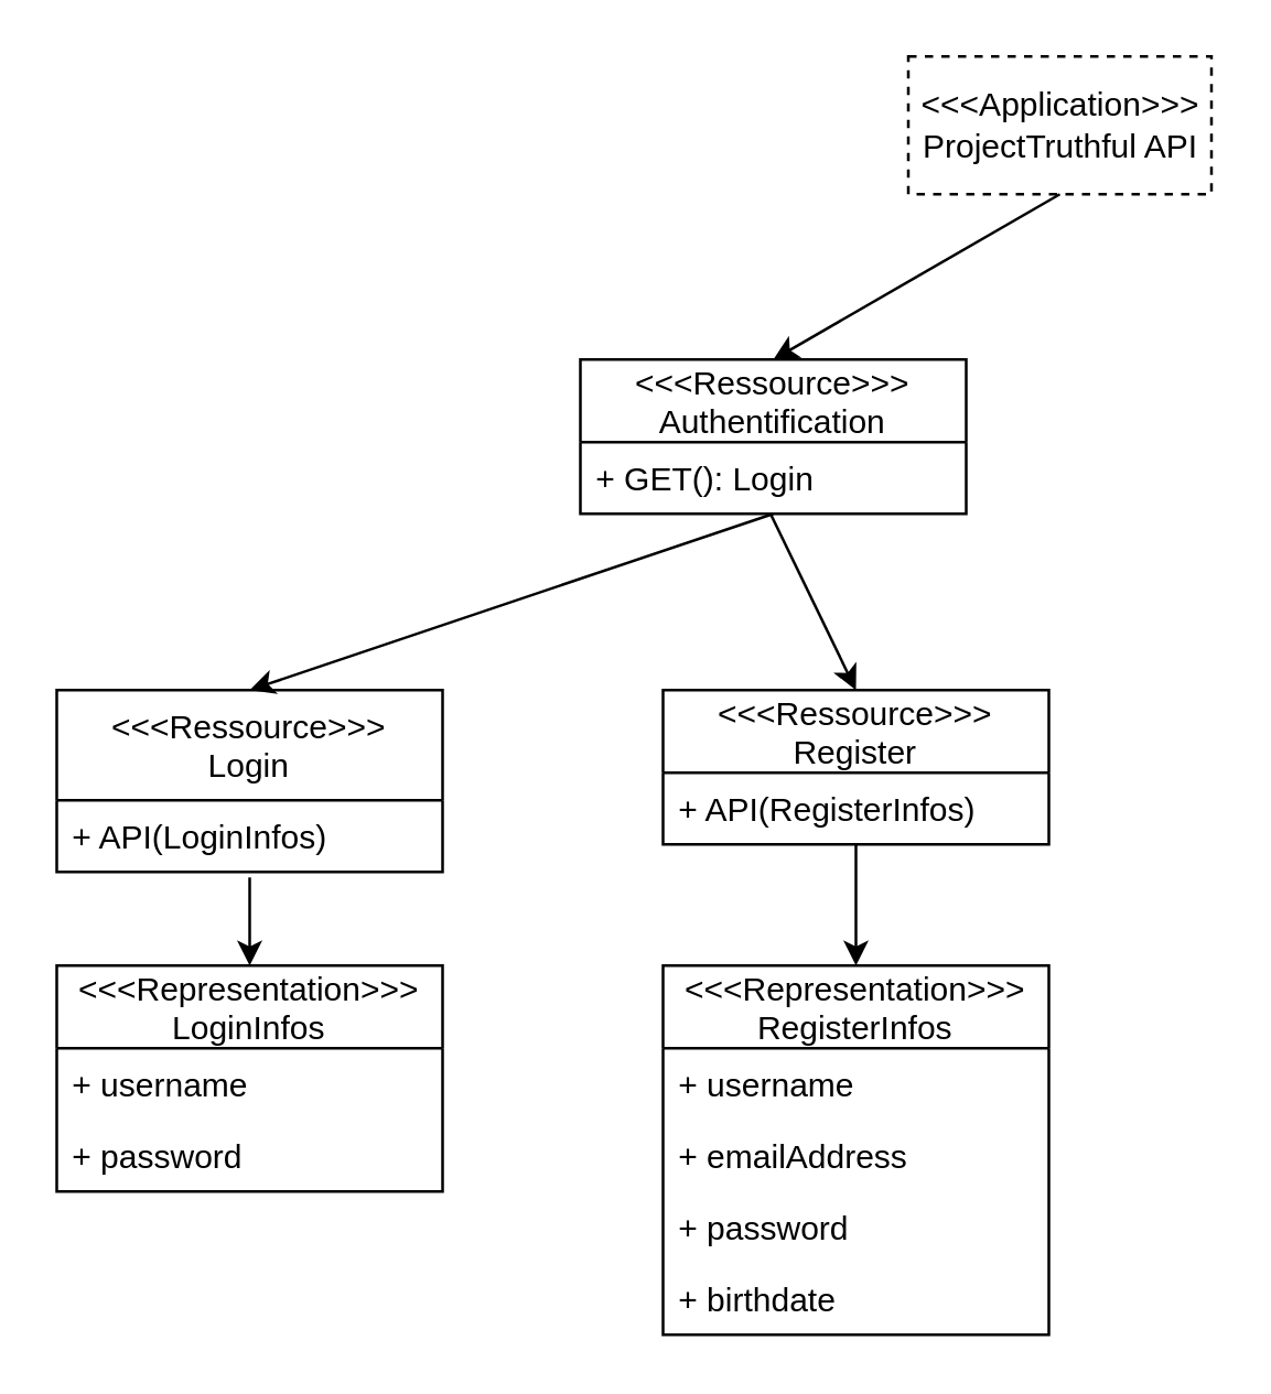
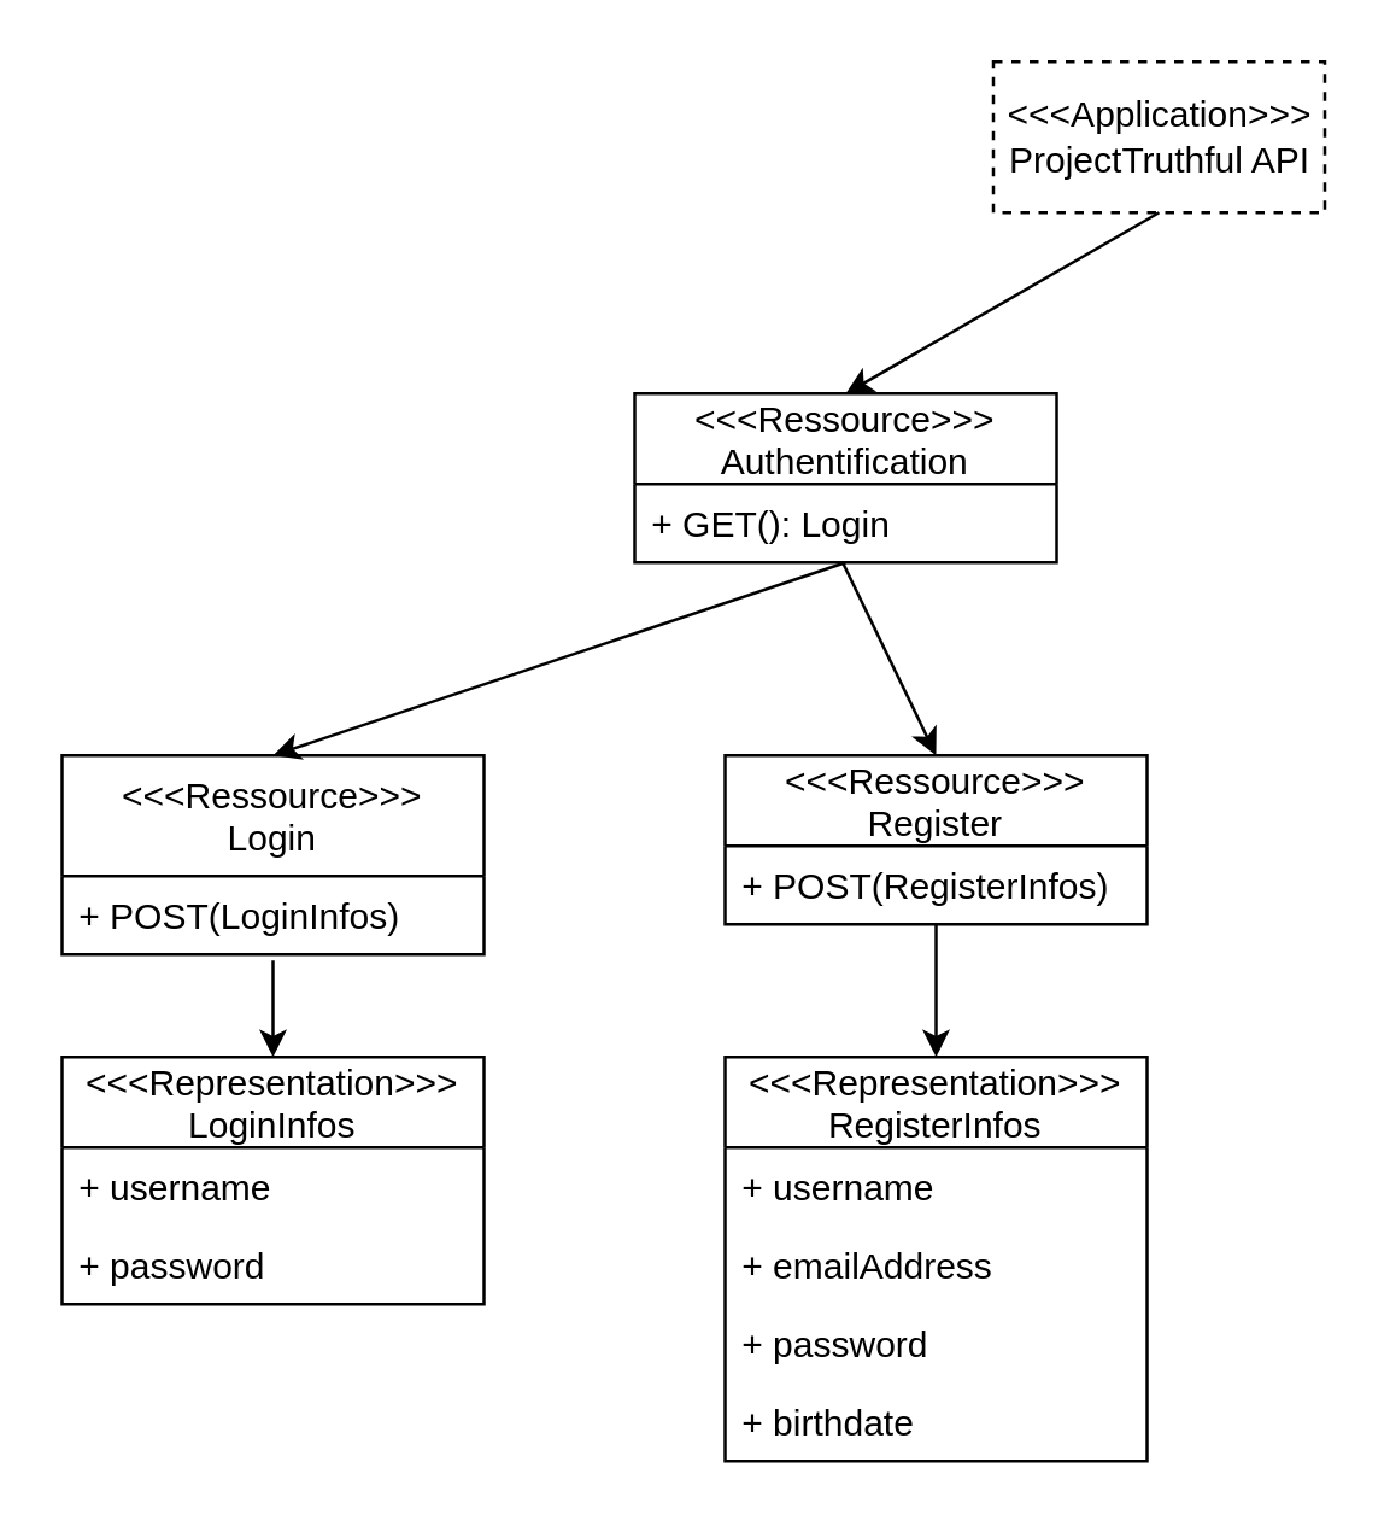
- <mxCell id="9" value="+ API(RegisterInfos)" style="text;strokeColor=none;fillColor=none;align=left;verticalAlign=top;spacingLeft=4;spacingRight=4;overflow=hidden;rotatable=0;points=[[0,0.5],[1,0.5]];portConstraint=eastwest;" vertex="1" parent="8"><mxGeometry y="30" width="140" height="26" as="geometry" /></mxCell>
+ <mxCell id="9" value="+ POST(RegisterInfos)" style="text;strokeColor=none;fillColor=none;align=left;verticalAlign=top;spacingLeft=4;spacingRight=4;overflow=hidden;rotatable=0;points=[[0,0.5],[1,0.5]];portConstraint=eastwest;" vertex="1" parent="8"><mxGeometry y="30" width="140" height="26" as="geometry" /></mxCell>
- <mxCell id="18" value="+ API(LoginInfos)" style="text;strokeColor=none;fillColor=none;align=left;verticalAlign=top;spacingLeft=4;spacingRight=4;overflow=hidden;rotatable=0;points=[[0,0.5],[1,0.5]];portConstraint=eastwest;" vertex="1" parent="16"><mxGeometry y="40" width="140" height="26" as="geometry" /></mxCell>
+ <mxCell id="18" value="+ POST(LoginInfos)" style="text;strokeColor=none;fillColor=none;align=left;verticalAlign=top;spacingLeft=4;spacingRight=4;overflow=hidden;rotatable=0;points=[[0,0.5],[1,0.5]];portConstraint=eastwest;" vertex="1" parent="16"><mxGeometry y="40" width="140" height="26" as="geometry" /></mxCell>
